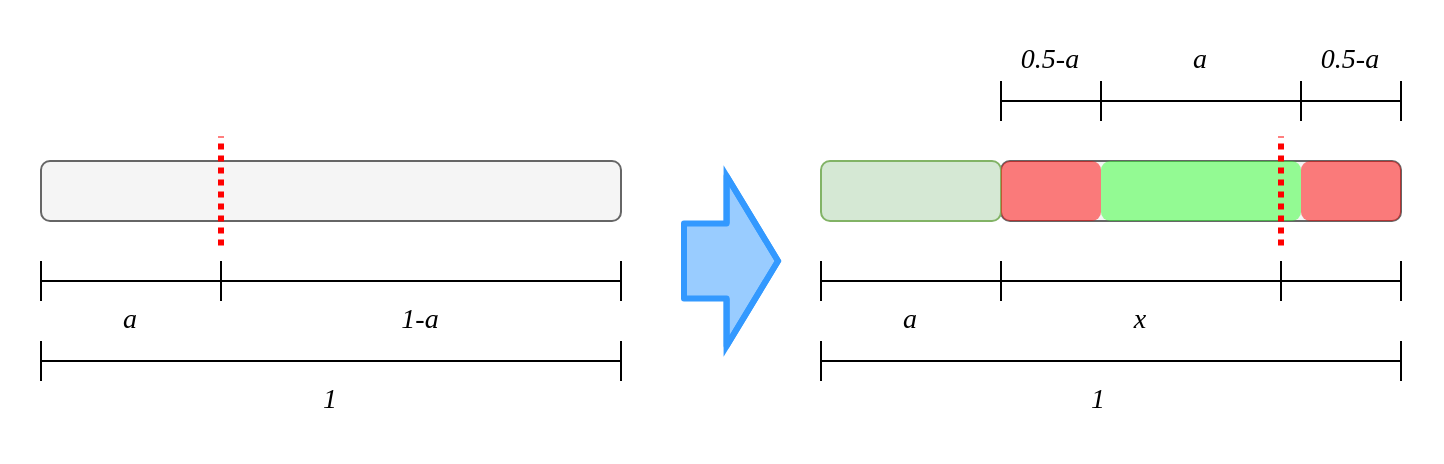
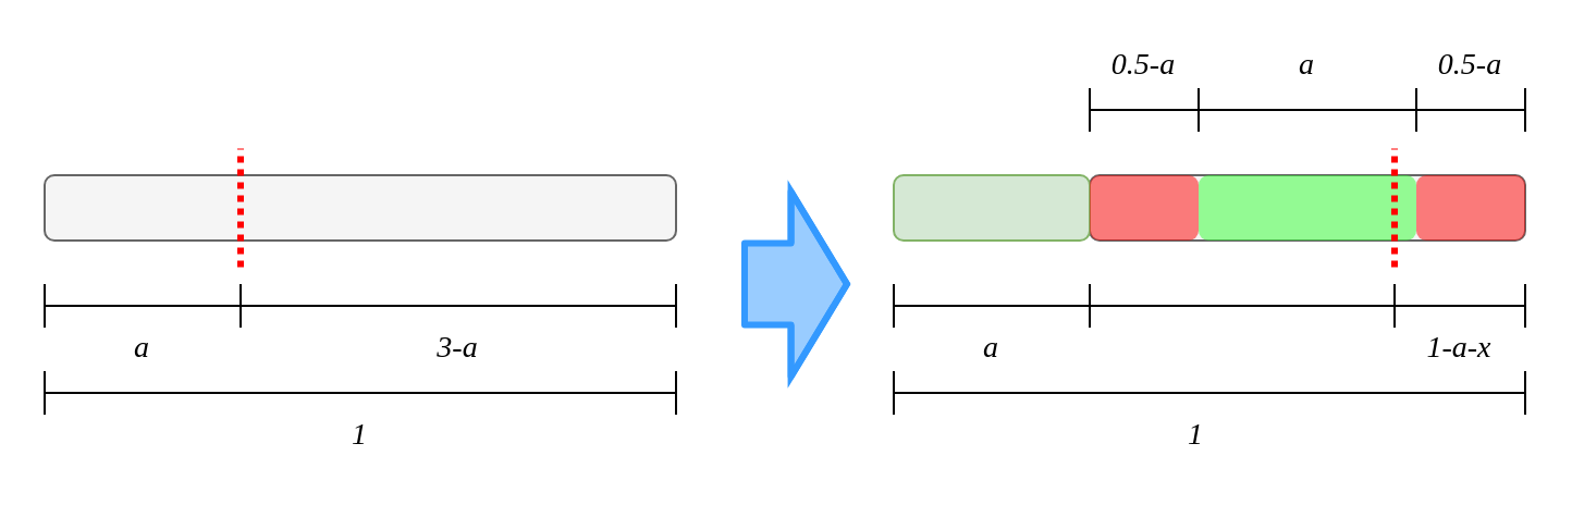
- <mxCell id="7" value="1-a" style="text;html=1;strokeColor=none;fillColor=none;align=center;verticalAlign=middle;whiteSpace=wrap;rounded=0;fontSize=14;fontStyle=2;fontFamily=Tahoma;" vertex="1" parent="1"><mxGeometry x="190" y="150" width="40" height="20" as="geometry" /></mxCell>
+ <mxCell id="7" value="3-a" style="text;html=1;strokeColor=none;fillColor=none;align=center;verticalAlign=middle;whiteSpace=wrap;rounded=0;fontSize=14;fontStyle=2;fontFamily=Tahoma;" vertex="1" parent="1"><mxGeometry x="190" y="150" width="40" height="20" as="geometry" /></mxCell>
- <mxCell id="14" value="x" style="text;html=1;strokeColor=none;fillColor=none;align=center;verticalAlign=middle;whiteSpace=wrap;rounded=0;fontSize=14;fontStyle=2;fontFamily=Tahoma;" vertex="1" parent="1"><mxGeometry x="550" y="150" width="40" height="20" as="geometry" /></mxCell>
+ <mxCell id="19" value="1-a-x" style="text;html=1;strokeColor=none;fillColor=none;align=center;verticalAlign=middle;whiteSpace=wrap;rounded=0;fontSize=14;fontStyle=2;fontFamily=Tahoma;" vertex="1" parent="1"><mxGeometry x="650" y="150" width="40" height="20" as="geometry" /></mxCell>
